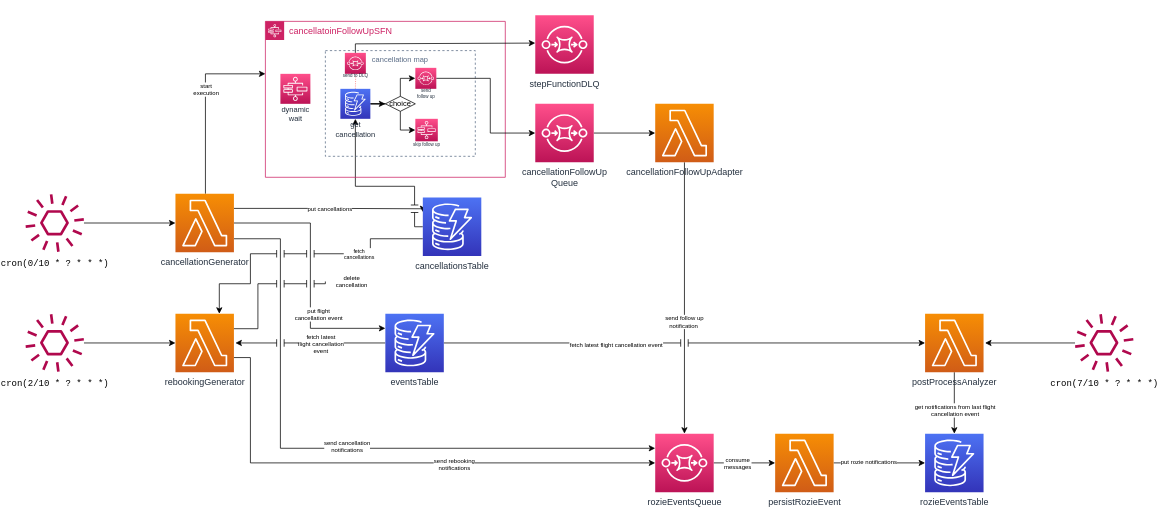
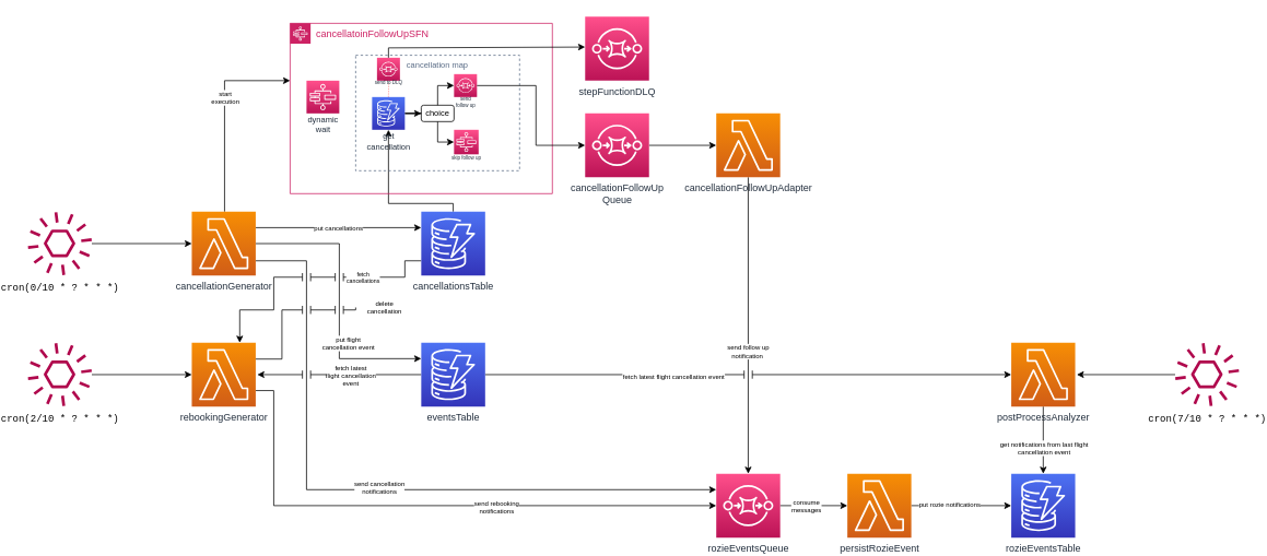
- <mxCell id="50" value="choice" style="rhombus;whiteSpace=wrap;html=1;labelBackgroundColor=none;strokeColor=default;fontSize=10;fontColor=#000000;fillColor=none;" vertex="1" parent="41"><mxGeometry x="160" y="100" width="40" height="20" as="geometry" /></mxCell>
+ <mxCell id="50" value="choice" style="whiteSpace=wrap;html=1;labelBackgroundColor=none;strokeColor=default;fontSize=10;fontColor=#000000;fillColor=none;rounded=1;" vertex="1" parent="41"><mxGeometry x="160" y="100" width="40" height="20" as="geometry" /></mxCell>
- <mxCell id="26" value="cancellationsTable" style="sketch=0;points=[[0,0,0],[0.25,0,0],[0.5,0,0],[0.75,0,0],[1,0,0],[0,1,0],[0.25,1,0],[0.5,1,0],[0.75,1,0],[1,1,0],[0,0.25,0],[0,0.5,0],[0,0.75,0],[1,0.25,0],[1,0.5,0],[1,0.75,0]];outlineConnect=0;fontColor=#232F3E;gradientColor=#4D72F3;gradientDirection=north;fillColor=#3334B9;strokeColor=#ffffff;dashed=0;verticalLabelPosition=bottom;verticalAlign=top;align=center;html=1;fontSize=12;fontStyle=0;aspect=fixed;shape=mxgraph.aws4.resourceIcon;resIcon=mxgraph.aws4.dynamodb;" vertex="1" parent="1"><mxGeometry x="550" y="263" width="78" height="78" as="geometry" /></mxCell>
+ <mxCell id="26" value="cancellationsTable" style="sketch=0;points=[[0,0,0],[0.25,0,0],[0.5,0,0],[0.75,0,0],[1,0,0],[0,1,0],[0.25,1,0],[0.5,1,0],[0.75,1,0],[1,1,0],[0,0.25,0],[0,0.5,0],[0,0.75,0],[1,0.25,0],[1,0.5,0],[1,0.75,0]];outlineConnect=0;fontColor=#232F3E;gradientColor=#4D72F3;gradientDirection=north;fillColor=#3334B9;strokeColor=#ffffff;dashed=0;verticalLabelPosition=bottom;verticalAlign=top;align=center;html=1;fontSize=12;fontStyle=0;aspect=fixed;shape=mxgraph.aws4.resourceIcon;resIcon=mxgraph.aws4.dynamodb;" vertex="1" parent="1"><mxGeometry x="500" y="258" width="78" height="78" as="geometry" /></mxCell>
